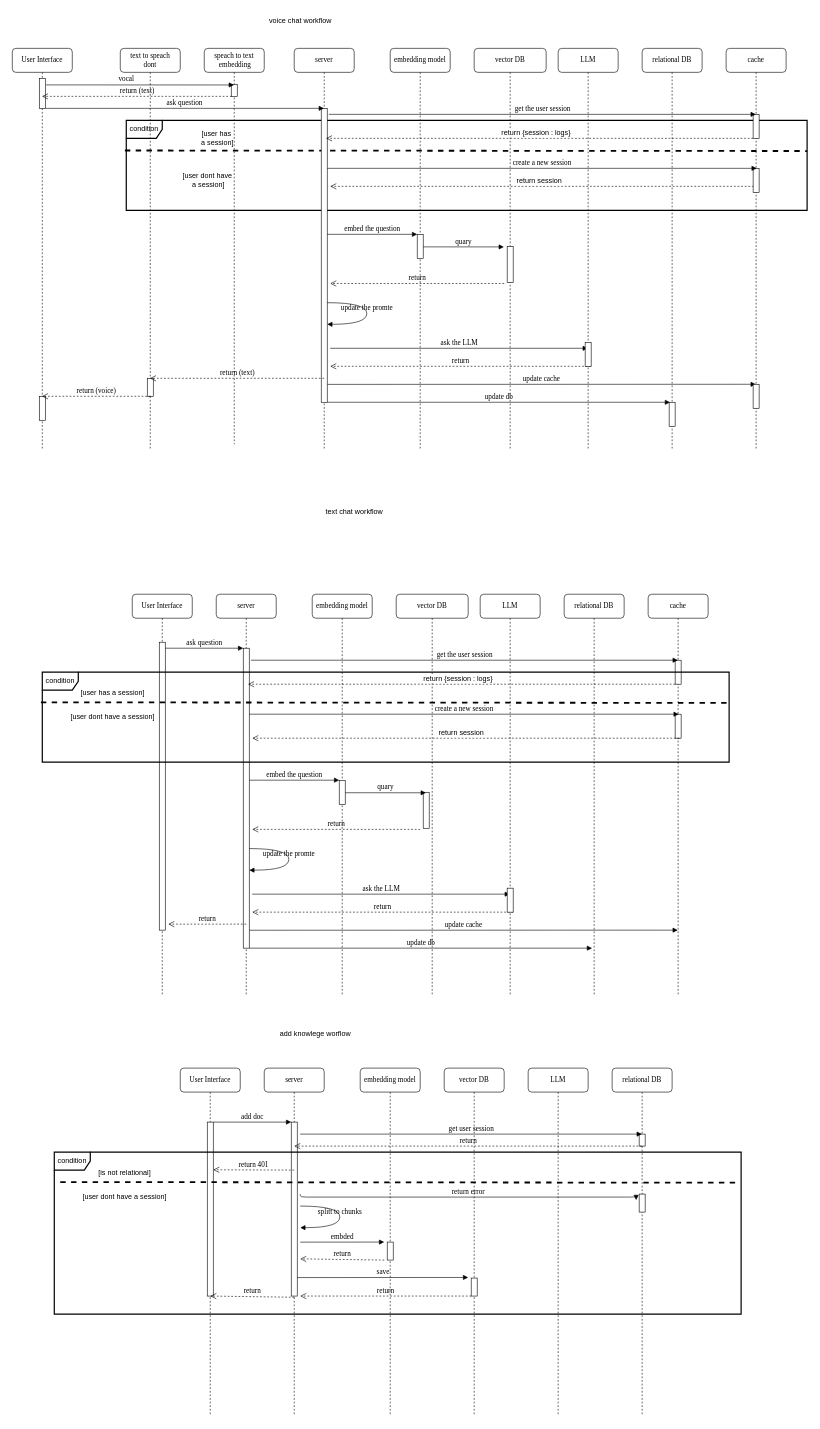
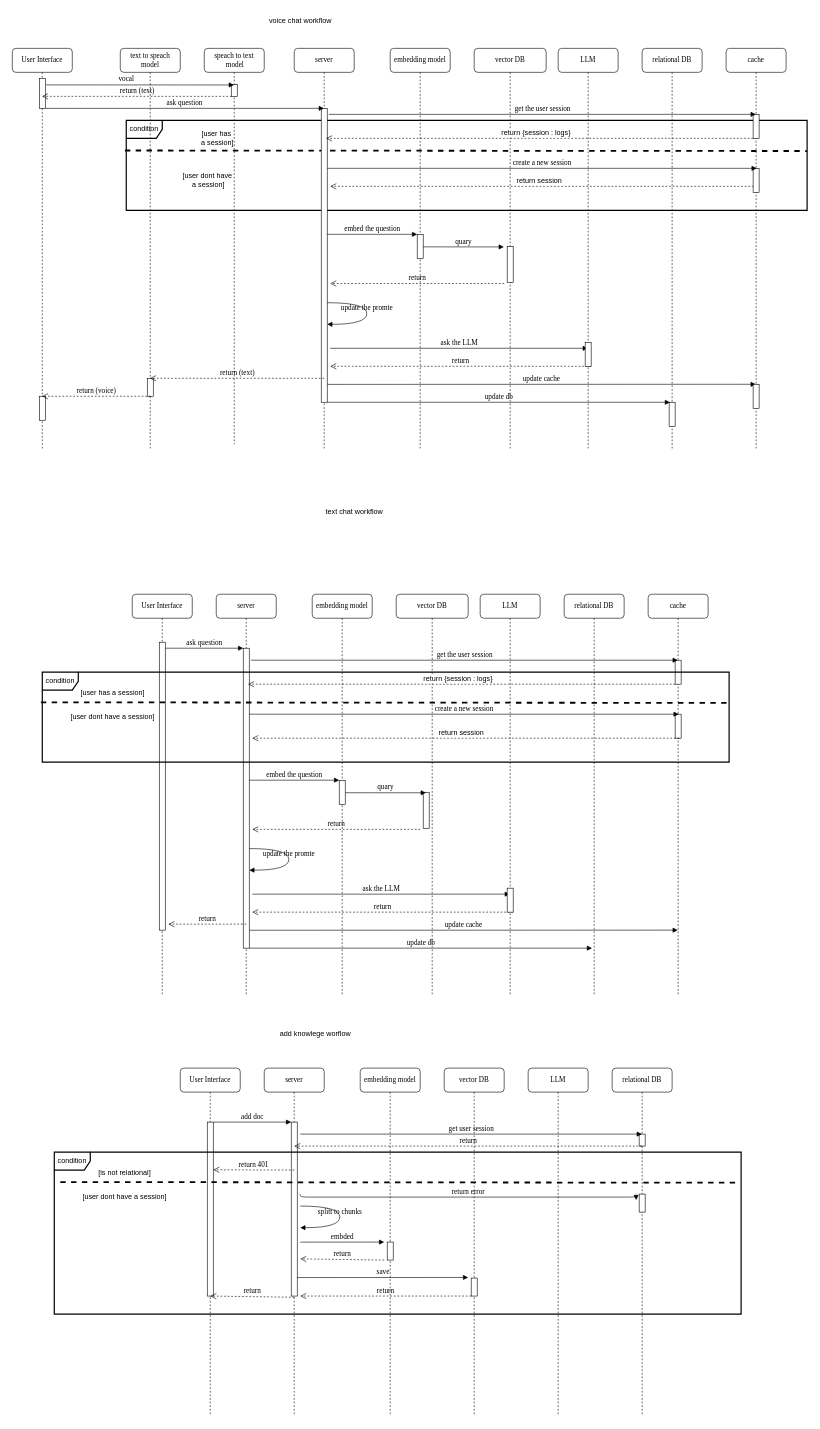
- <mxCell id="63" value="text to speach&lt;div&gt;dont&lt;/div&gt;" style="shape=umlLifeline;perimeter=lifelinePerimeter;whiteSpace=wrap;html=1;container=1;collapsible=0;recursiveResize=0;outlineConnect=0;rounded=1;shadow=0;comic=0;labelBackgroundColor=none;strokeWidth=1;fontFamily=Verdana;fontSize=12;align=center;" parent="1" vertex="1"><mxGeometry x="200" y="80" width="100" height="670" as="geometry" /></mxCell>
+ <mxCell id="63" value="text to speach&lt;div&gt;model&lt;/div&gt;" style="shape=umlLifeline;perimeter=lifelinePerimeter;whiteSpace=wrap;html=1;container=1;collapsible=0;recursiveResize=0;outlineConnect=0;rounded=1;shadow=0;comic=0;labelBackgroundColor=none;strokeWidth=1;fontFamily=Verdana;fontSize=12;align=center;" parent="1" vertex="1"><mxGeometry x="200" y="80" width="100" height="670" as="geometry" /></mxCell>
- <mxCell id="13" value="speach to text&lt;div&gt;&amp;nbsp;embedding&lt;/div&gt;" style="shape=umlLifeline;perimeter=lifelinePerimeter;whiteSpace=wrap;html=1;container=1;collapsible=0;recursiveResize=0;outlineConnect=0;rounded=1;shadow=0;comic=0;labelBackgroundColor=none;strokeWidth=1;fontFamily=Verdana;fontSize=12;align=center;" parent="1" vertex="1"><mxGeometry x="340" y="80" width="100" height="660" as="geometry" /></mxCell>
+ <mxCell id="13" value="speach to text&lt;div&gt;&amp;nbsp;model&lt;/div&gt;" style="shape=umlLifeline;perimeter=lifelinePerimeter;whiteSpace=wrap;html=1;container=1;collapsible=0;recursiveResize=0;outlineConnect=0;rounded=1;shadow=0;comic=0;labelBackgroundColor=none;strokeWidth=1;fontFamily=Verdana;fontSize=12;align=center;" parent="1" vertex="1"><mxGeometry x="340" y="80" width="100" height="660" as="geometry" /></mxCell>
